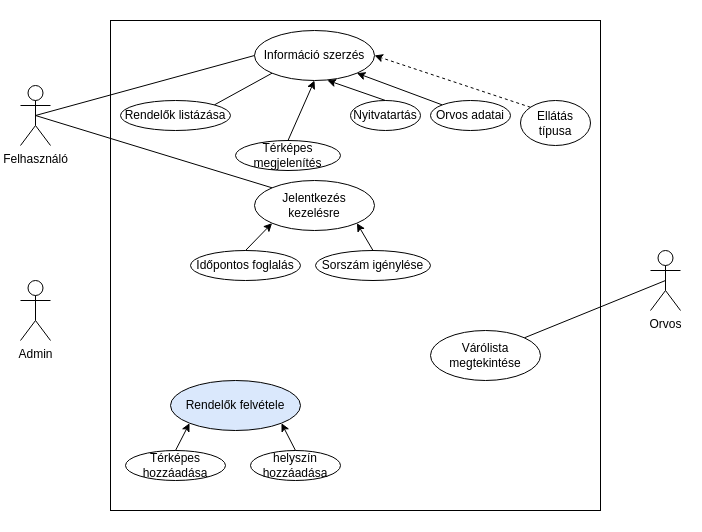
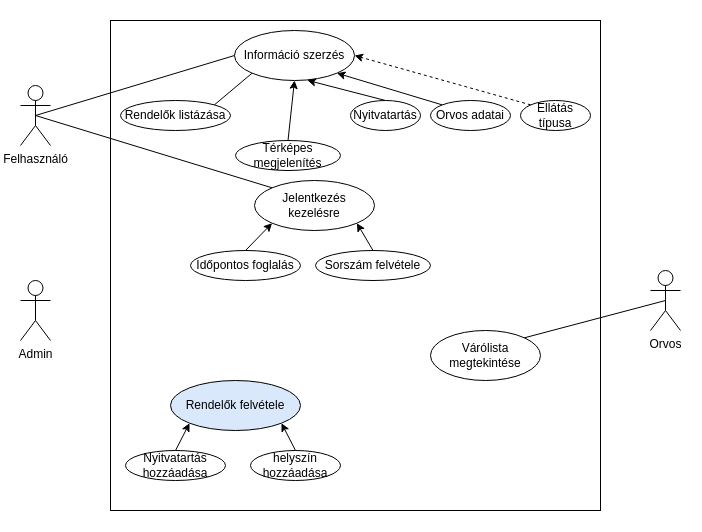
- <mxCell id="8" value="Információ szerzés" style="ellipse;whiteSpace=wrap;html=1;" vertex="1" parent="1"><mxGeometry x="254" y="30" width="120" height="50" as="geometry" /></mxCell>
+ <mxCell id="8" value="Információ szerzés" style="ellipse;whiteSpace=wrap;html=1;" vertex="1" parent="1"><mxGeometry x="234" y="30" width="120" height="50" as="geometry" /></mxCell>
- <mxCell id="26" value="Ellátás típusa" style="ellipse;whiteSpace=wrap;html=1;" vertex="1" parent="1"><mxGeometry x="520" y="100" width="70" height="45" as="geometry" /></mxCell>
+ <mxCell id="26" value="Ellátás típusa" style="ellipse;whiteSpace=wrap;html=1;" vertex="1" parent="1"><mxGeometry x="520" y="100" width="70" height="30" as="geometry" /></mxCell>
- <mxCell id="15" value="Sorszám igénylése" style="ellipse;whiteSpace=wrap;html=1;" vertex="1" parent="1"><mxGeometry x="315" y="250" width="115" height="30" as="geometry" /></mxCell>
+ <mxCell id="15" value="Sorszám felvétele" style="ellipse;whiteSpace=wrap;html=1;" vertex="1" parent="1"><mxGeometry x="315" y="250" width="115" height="30" as="geometry" /></mxCell>
- <mxCell id="28" value="Orvos" style="shape=umlActor;verticalLabelPosition=bottom;labelBackgroundColor=#ffffff;verticalAlign=top;html=1;outlineConnect=0;" vertex="1" parent="1"><mxGeometry x="650" y="250" width="30" height="60" as="geometry" /></mxCell>
+ <mxCell id="28" value="Orvos" style="shape=umlActor;verticalLabelPosition=bottom;labelBackgroundColor=#ffffff;verticalAlign=top;html=1;outlineConnect=0;" vertex="1" parent="1"><mxGeometry x="650" y="270" width="30" height="60" as="geometry" /></mxCell>
- <mxCell id="6" value="Térképes hozzáadása" style="ellipse;whiteSpace=wrap;html=1;" vertex="1" parent="1"><mxGeometry x="125" y="450" width="100" height="30" as="geometry" /></mxCell>
+ <mxCell id="6" value="Nyitvatartás hozzáadása" style="ellipse;whiteSpace=wrap;html=1;" vertex="1" parent="1"><mxGeometry x="125" y="450" width="100" height="30" as="geometry" /></mxCell>
